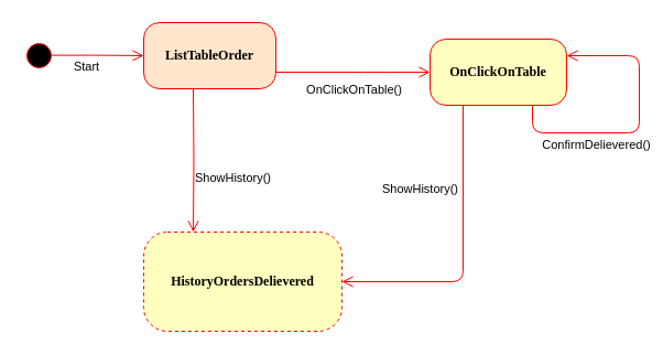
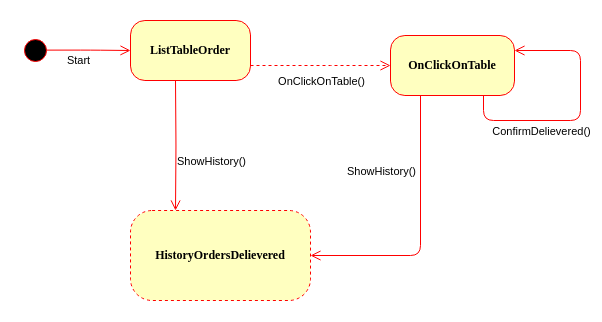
- <mxCell id="4" value="ListTableOrder" style="rounded=1;whiteSpace=wrap;html=1;arcSize=24;fillColor=#ffe6cc;strokeColor=#ff0000;shadow=0;comic=0;labelBackgroundColor=none;fontFamily=Verdana;fontSize=12;fontColor=#000000;align=center;fontStyle=1;" parent="1" vertex="1"><mxGeometry x="130" y="20" width="120" height="60" as="geometry" /></mxCell>
+ <mxCell id="4" value="ListTableOrder" style="rounded=1;whiteSpace=wrap;html=1;arcSize=24;fillColor=#ffffc0;strokeColor=#ff0000;shadow=0;comic=0;labelBackgroundColor=none;fontFamily=Verdana;fontSize=12;fontColor=#000000;align=center;fontStyle=1" parent="1" vertex="1"><mxGeometry x="130" y="20" width="120" height="60" as="geometry" /></mxCell>
- <mxCell id="8" style="edgeStyle=orthogonalEdgeStyle;html=1;labelBackgroundColor=none;endArrow=open;endSize=8;strokeColor=#ff0000;fontFamily=Verdana;fontSize=12;align=left;entryX=0;entryY=0.5;exitX=1;exitY=0.75;exitDx=0;exitDy=0;" parent="1" source="4" target="5" edge="1"><mxGeometry relative="1" as="geometry"><Array as="points"><mxPoint x="340" y="65" /><mxPoint x="340" y="65" /></Array></mxGeometry></mxCell>
+ <mxCell id="8" style="edgeStyle=orthogonalEdgeStyle;html=1;labelBackgroundColor=none;endArrow=open;endSize=8;strokeColor=#ff0000;fontFamily=Verdana;fontSize=12;align=left;entryX=0;entryY=0.5;exitX=1;exitY=0.75;exitDx=0;exitDy=0;dashed=1;" parent="1" source="4" target="5" edge="1"><mxGeometry relative="1" as="geometry"><Array as="points"><mxPoint x="340" y="65" /><mxPoint x="340" y="65" /></Array></mxGeometry></mxCell>
